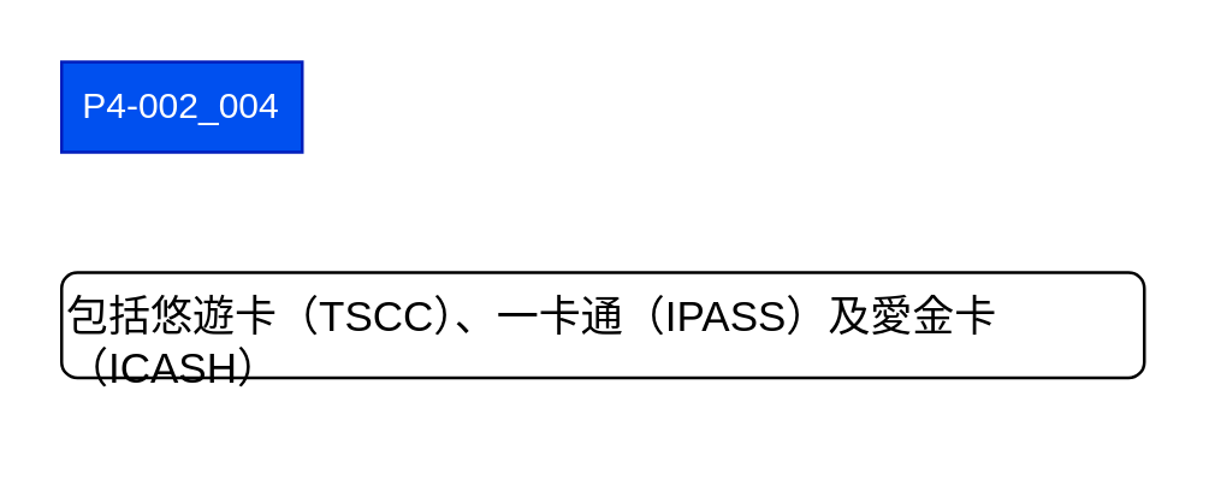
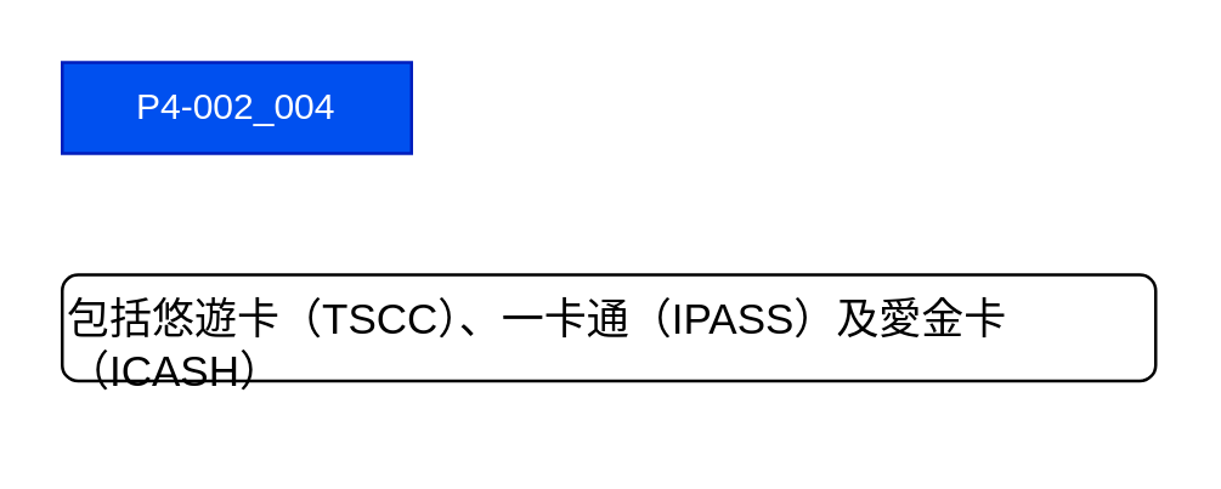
- <mxCell id="3" value="P4-002_004" style="text;html=1;strokeColor=#001DBC;fillColor=#0050ef;align=center;verticalAlign=middle;whiteSpace=wrap;rounded=0;fontColor=#ffffff;" vertex="1" parent="1"><mxGeometry x="20" y="20" width="80" height="30" as="geometry" /></mxCell>
+ <mxCell id="3" value="P4-002_004" style="text;html=1;strokeColor=#001DBC;fillColor=#0050ef;align=center;verticalAlign=middle;whiteSpace=wrap;rounded=0;fontColor=#ffffff;" vertex="1" parent="1"><mxGeometry x="20" y="20" width="115" height="30" as="geometry" /></mxCell>
